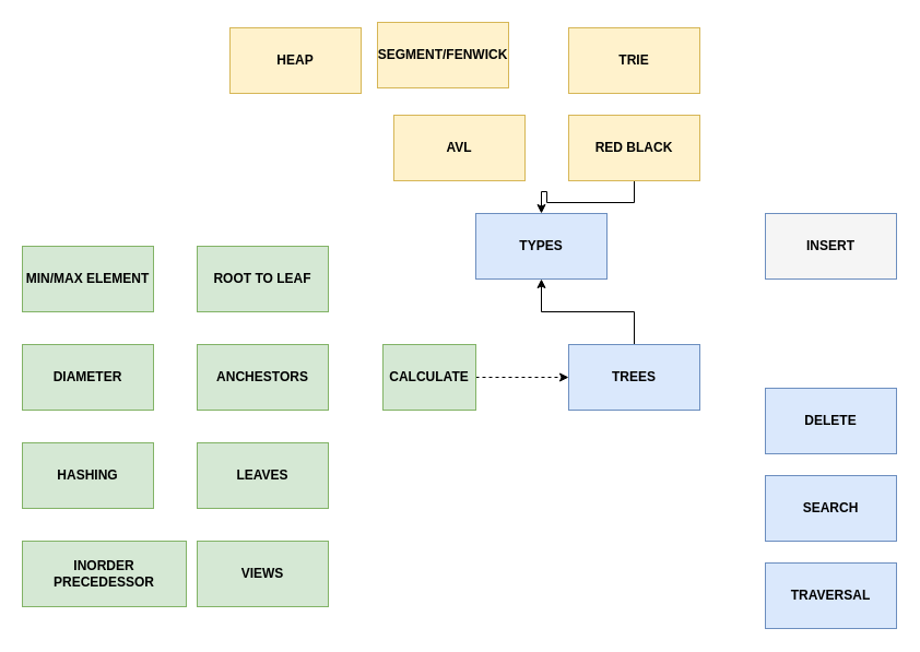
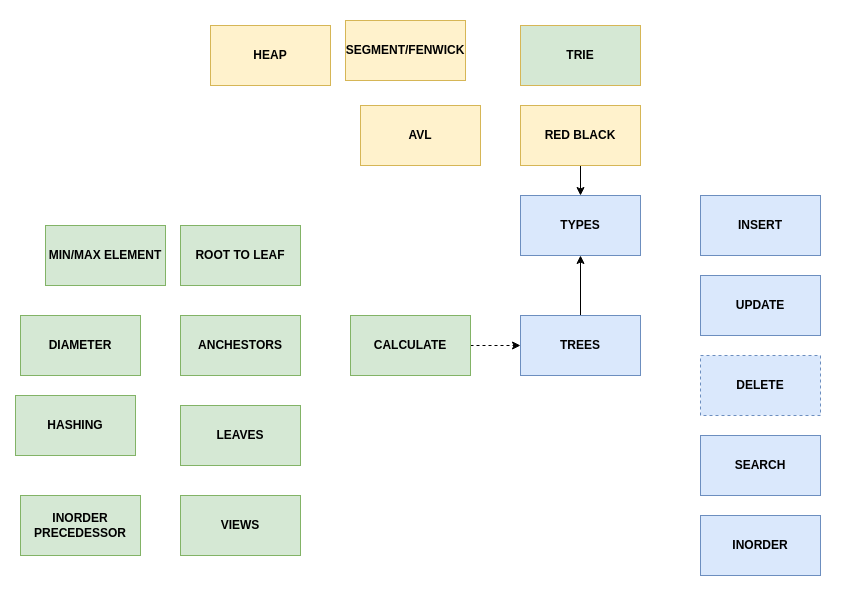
- <mxCell id="24" value="&lt;b&gt;TRIE&lt;/b&gt;" style="rounded=0;whiteSpace=wrap;html=1;strokeColor=#d6b656;fillColor=#fff2cc;" vertex="1" parent="1"><mxGeometry x="520" y="25" width="120" height="60" as="geometry" /></mxCell>
+ <mxCell id="24" value="&lt;b&gt;TRIE&lt;/b&gt;" style="rounded=0;whiteSpace=wrap;html=1;strokeColor=#d6b656;fillColor=#d5e8d4;" vertex="1" parent="1"><mxGeometry x="520" y="25" width="120" height="60" as="geometry" /></mxCell>
- <mxCell id="15" value="&lt;b&gt;TYPES&lt;/b&gt;" style="rounded=0;whiteSpace=wrap;html=1;strokeColor=#6c8ebf;fillColor=#dae8fc;" vertex="1" parent="1"><mxGeometry x="435" y="195" width="120" height="60" as="geometry" /></mxCell>
+ <mxCell id="15" value="&lt;b&gt;TYPES&lt;/b&gt;" style="rounded=0;whiteSpace=wrap;html=1;strokeColor=#6c8ebf;fillColor=#dae8fc;" vertex="1" parent="1"><mxGeometry x="520" y="195" width="120" height="60" as="geometry" /></mxCell>
- <mxCell id="4" value="&lt;b&gt;INSERT&lt;/b&gt;" style="rounded=0;whiteSpace=wrap;html=1;strokeColor=#6c8ebf;fillColor=#f5f5f5;" vertex="1" parent="1"><mxGeometry x="700" y="195" width="120" height="60" as="geometry" /></mxCell>
+ <mxCell id="4" value="&lt;b&gt;INSERT&lt;/b&gt;" style="rounded=0;whiteSpace=wrap;html=1;strokeColor=#6c8ebf;fillColor=#dae8fc;" vertex="1" parent="1"><mxGeometry x="700" y="195" width="120" height="60" as="geometry" /></mxCell>
- <mxCell id="16" value="&lt;b&gt;MIN/MAX ELEMENT&lt;/b&gt;" style="rounded=0;whiteSpace=wrap;html=1;strokeColor=#82b366;fillColor=#d5e8d4;" vertex="1" parent="1"><mxGeometry x="20" y="225" width="120" height="60" as="geometry" /></mxCell>
+ <mxCell id="16" value="&lt;b&gt;MIN/MAX ELEMENT&lt;/b&gt;" style="rounded=0;whiteSpace=wrap;html=1;strokeColor=#82b366;fillColor=#d5e8d4;" vertex="1" parent="1"><mxGeometry x="45" y="225" width="120" height="60" as="geometry" /></mxCell>
+ <mxCell id="5" value="&lt;b&gt;UPDATE&lt;/b&gt;" style="rounded=0;whiteSpace=wrap;html=1;strokeColor=#6c8ebf;fillColor=#dae8fc;" vertex="1" parent="1"><mxGeometry x="700" y="275" width="120" height="60" as="geometry" /></mxCell>
- <mxCell id="9" value="&lt;b&gt;CALCULATE&lt;/b&gt;" style="rounded=0;whiteSpace=wrap;html=1;strokeColor=#82b366;fillColor=#d5e8d4;" vertex="1" parent="1"><mxGeometry x="350" y="315" width="85" height="60" as="geometry" /></mxCell>
+ <mxCell id="9" value="&lt;b&gt;CALCULATE&lt;/b&gt;" style="rounded=0;whiteSpace=wrap;html=1;strokeColor=#82b366;fillColor=#d5e8d4;" vertex="1" parent="1"><mxGeometry x="350" y="315" width="120" height="60" as="geometry" /></mxCell>
- <mxCell id="6" value="&lt;b&gt;DELETE&lt;/b&gt;" style="rounded=0;whiteSpace=wrap;html=1;strokeColor=#6c8ebf;fillColor=#dae8fc;" vertex="1" parent="1"><mxGeometry x="700" y="355" width="120" height="60" as="geometry" /></mxCell>
+ <mxCell id="6" value="&lt;b&gt;DELETE&lt;/b&gt;" style="rounded=0;whiteSpace=wrap;html=1;strokeColor=#6c8ebf;fillColor=#dae8fc;dashed=1;" vertex="1" parent="1"><mxGeometry x="700" y="355" width="120" height="60" as="geometry" /></mxCell>
- <mxCell id="18" value="&lt;b&gt;HASHING&lt;/b&gt;" style="rounded=0;whiteSpace=wrap;html=1;strokeColor=#82b366;fillColor=#d5e8d4;" vertex="1" parent="1"><mxGeometry x="20" y="405" width="120" height="60" as="geometry" /></mxCell>
+ <mxCell id="18" value="&lt;b&gt;HASHING&lt;/b&gt;" style="rounded=0;whiteSpace=wrap;html=1;strokeColor=#82b366;fillColor=#d5e8d4;" vertex="1" parent="1"><mxGeometry x="15" y="395" width="120" height="60" as="geometry" /></mxCell>
- <mxCell id="19" value="&lt;b&gt;INORDER PRECEDESSOR&lt;/b&gt;" style="rounded=0;whiteSpace=wrap;html=1;strokeColor=#82b366;fillColor=#d5e8d4;" vertex="1" parent="1"><mxGeometry x="20" y="495" width="150" height="60" as="geometry" /></mxCell>
+ <mxCell id="19" value="&lt;b&gt;INORDER PRECEDESSOR&lt;/b&gt;" style="rounded=0;whiteSpace=wrap;html=1;strokeColor=#82b366;fillColor=#d5e8d4;" vertex="1" parent="1"><mxGeometry x="20" y="495" width="120" height="60" as="geometry" /></mxCell>
- <mxCell id="12" value="&lt;b&gt;TRAVERSAL&lt;/b&gt;" style="rounded=0;whiteSpace=wrap;html=1;strokeColor=#6c8ebf;fillColor=#dae8fc;" vertex="1" parent="1"><mxGeometry x="700" y="515" width="120" height="60" as="geometry" /></mxCell>
+ <mxCell id="12" value="&lt;b&gt;INORDER&lt;/b&gt;" style="rounded=0;whiteSpace=wrap;html=1;strokeColor=#6c8ebf;fillColor=#dae8fc;" vertex="1" parent="1"><mxGeometry x="700" y="515" width="120" height="60" as="geometry" /></mxCell>
